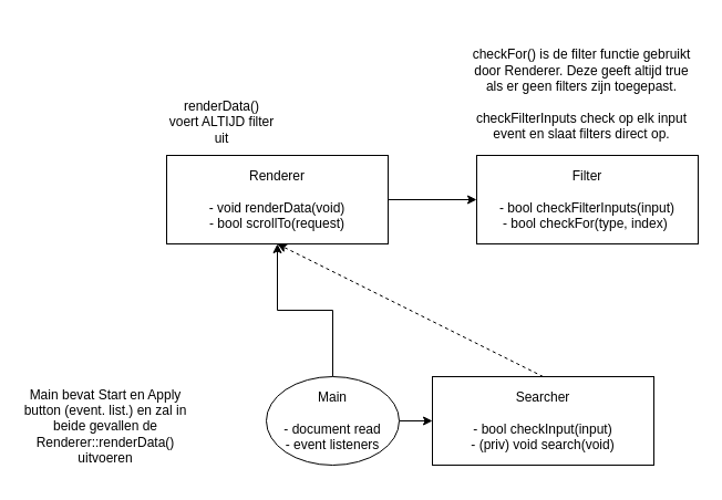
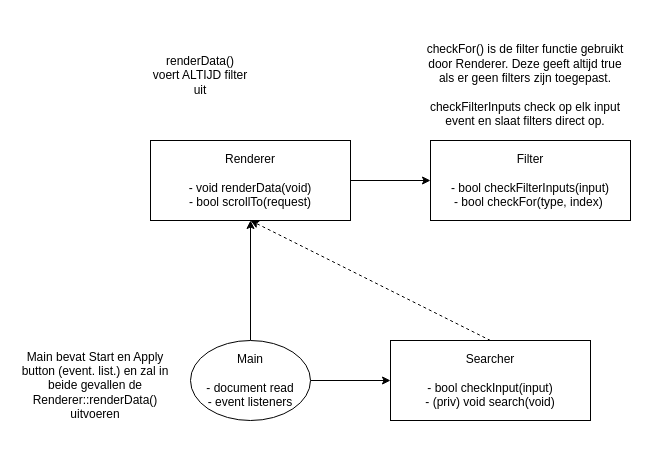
- <mxCell id="11" value="renderData() voert ALTIJD filter uit" style="text;html=1;strokeColor=none;fillColor=none;align=center;verticalAlign=middle;whiteSpace=wrap;rounded=0;" vertex="1" parent="1"><mxGeometry x="150" y="80" width="100" height="60" as="geometry" /></mxCell>
+ <mxCell id="11" value="renderData() voert ALTIJD filter uit" style="text;html=1;strokeColor=none;fillColor=none;align=center;verticalAlign=middle;whiteSpace=wrap;rounded=0;" vertex="1" parent="1"><mxGeometry x="150" y="45" width="100" height="60" as="geometry" /></mxCell>
- <mxCell id="9" value="Main&lt;br&gt;&lt;br&gt;- document read&lt;br&gt;- event listeners&lt;br&gt;" style="ellipse;whiteSpace=wrap;html=1;" vertex="1" parent="1"><mxGeometry x="240" y="340" width="120" height="80" as="geometry" /></mxCell>
+ <mxCell id="9" value="Main&lt;br&gt;&lt;br&gt;- document read&lt;br&gt;- event listeners&lt;br&gt;" style="ellipse;whiteSpace=wrap;html=1;" vertex="1" parent="1"><mxGeometry x="190" y="340" width="120" height="80" as="geometry" /></mxCell>
